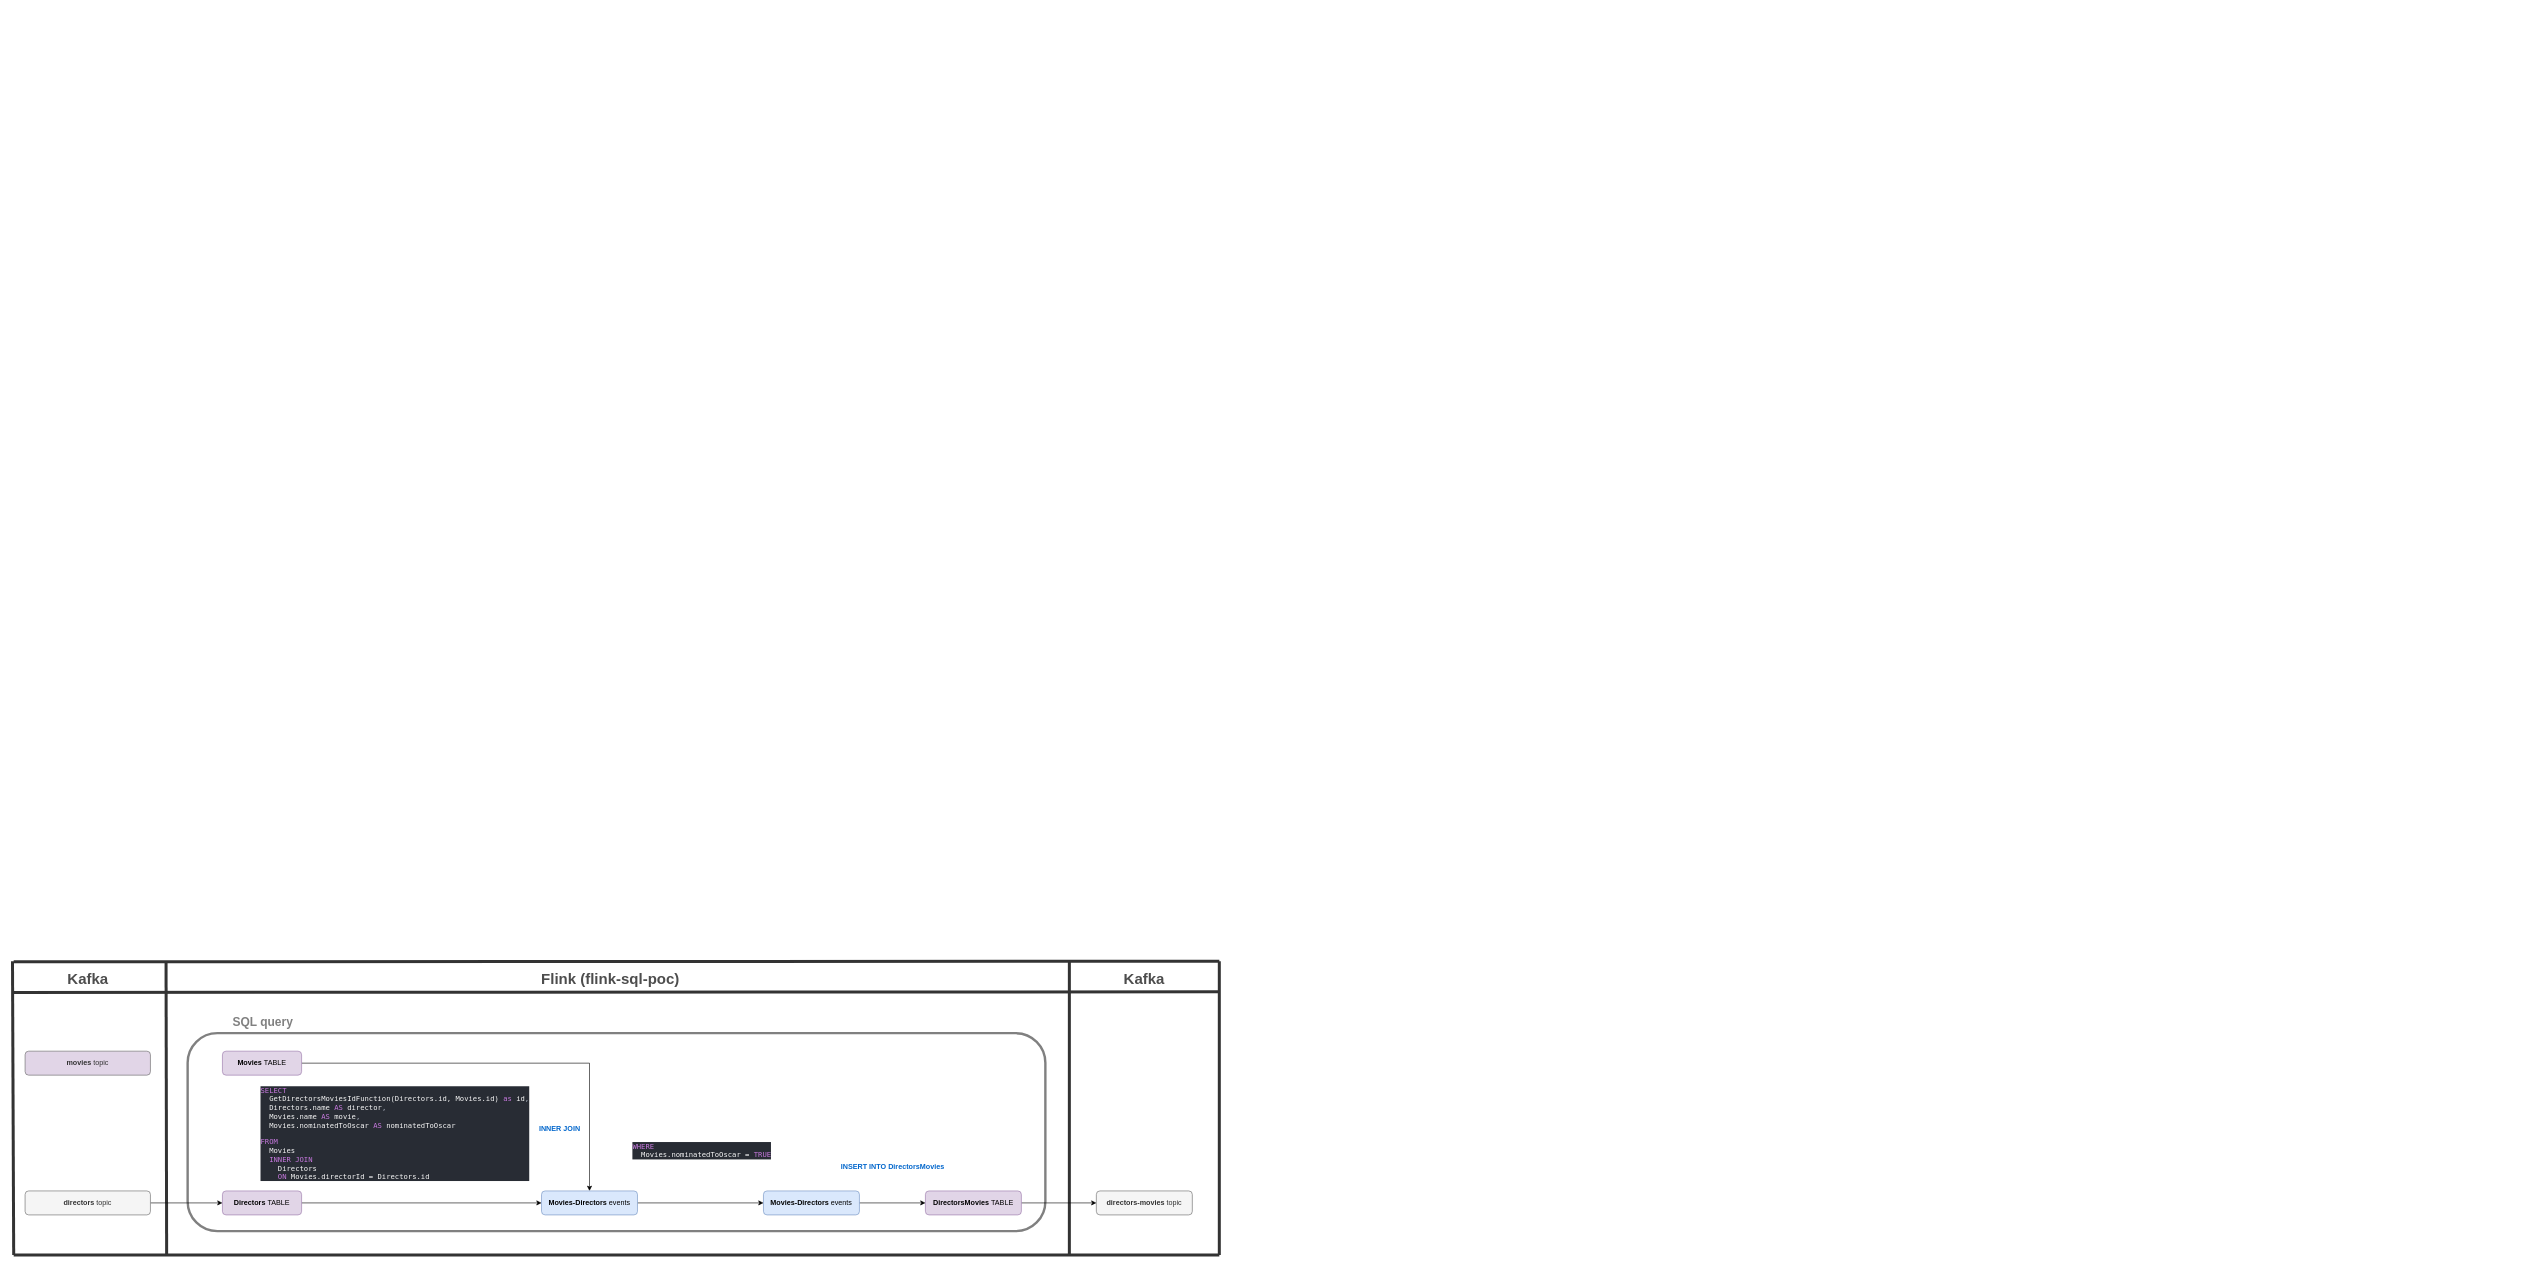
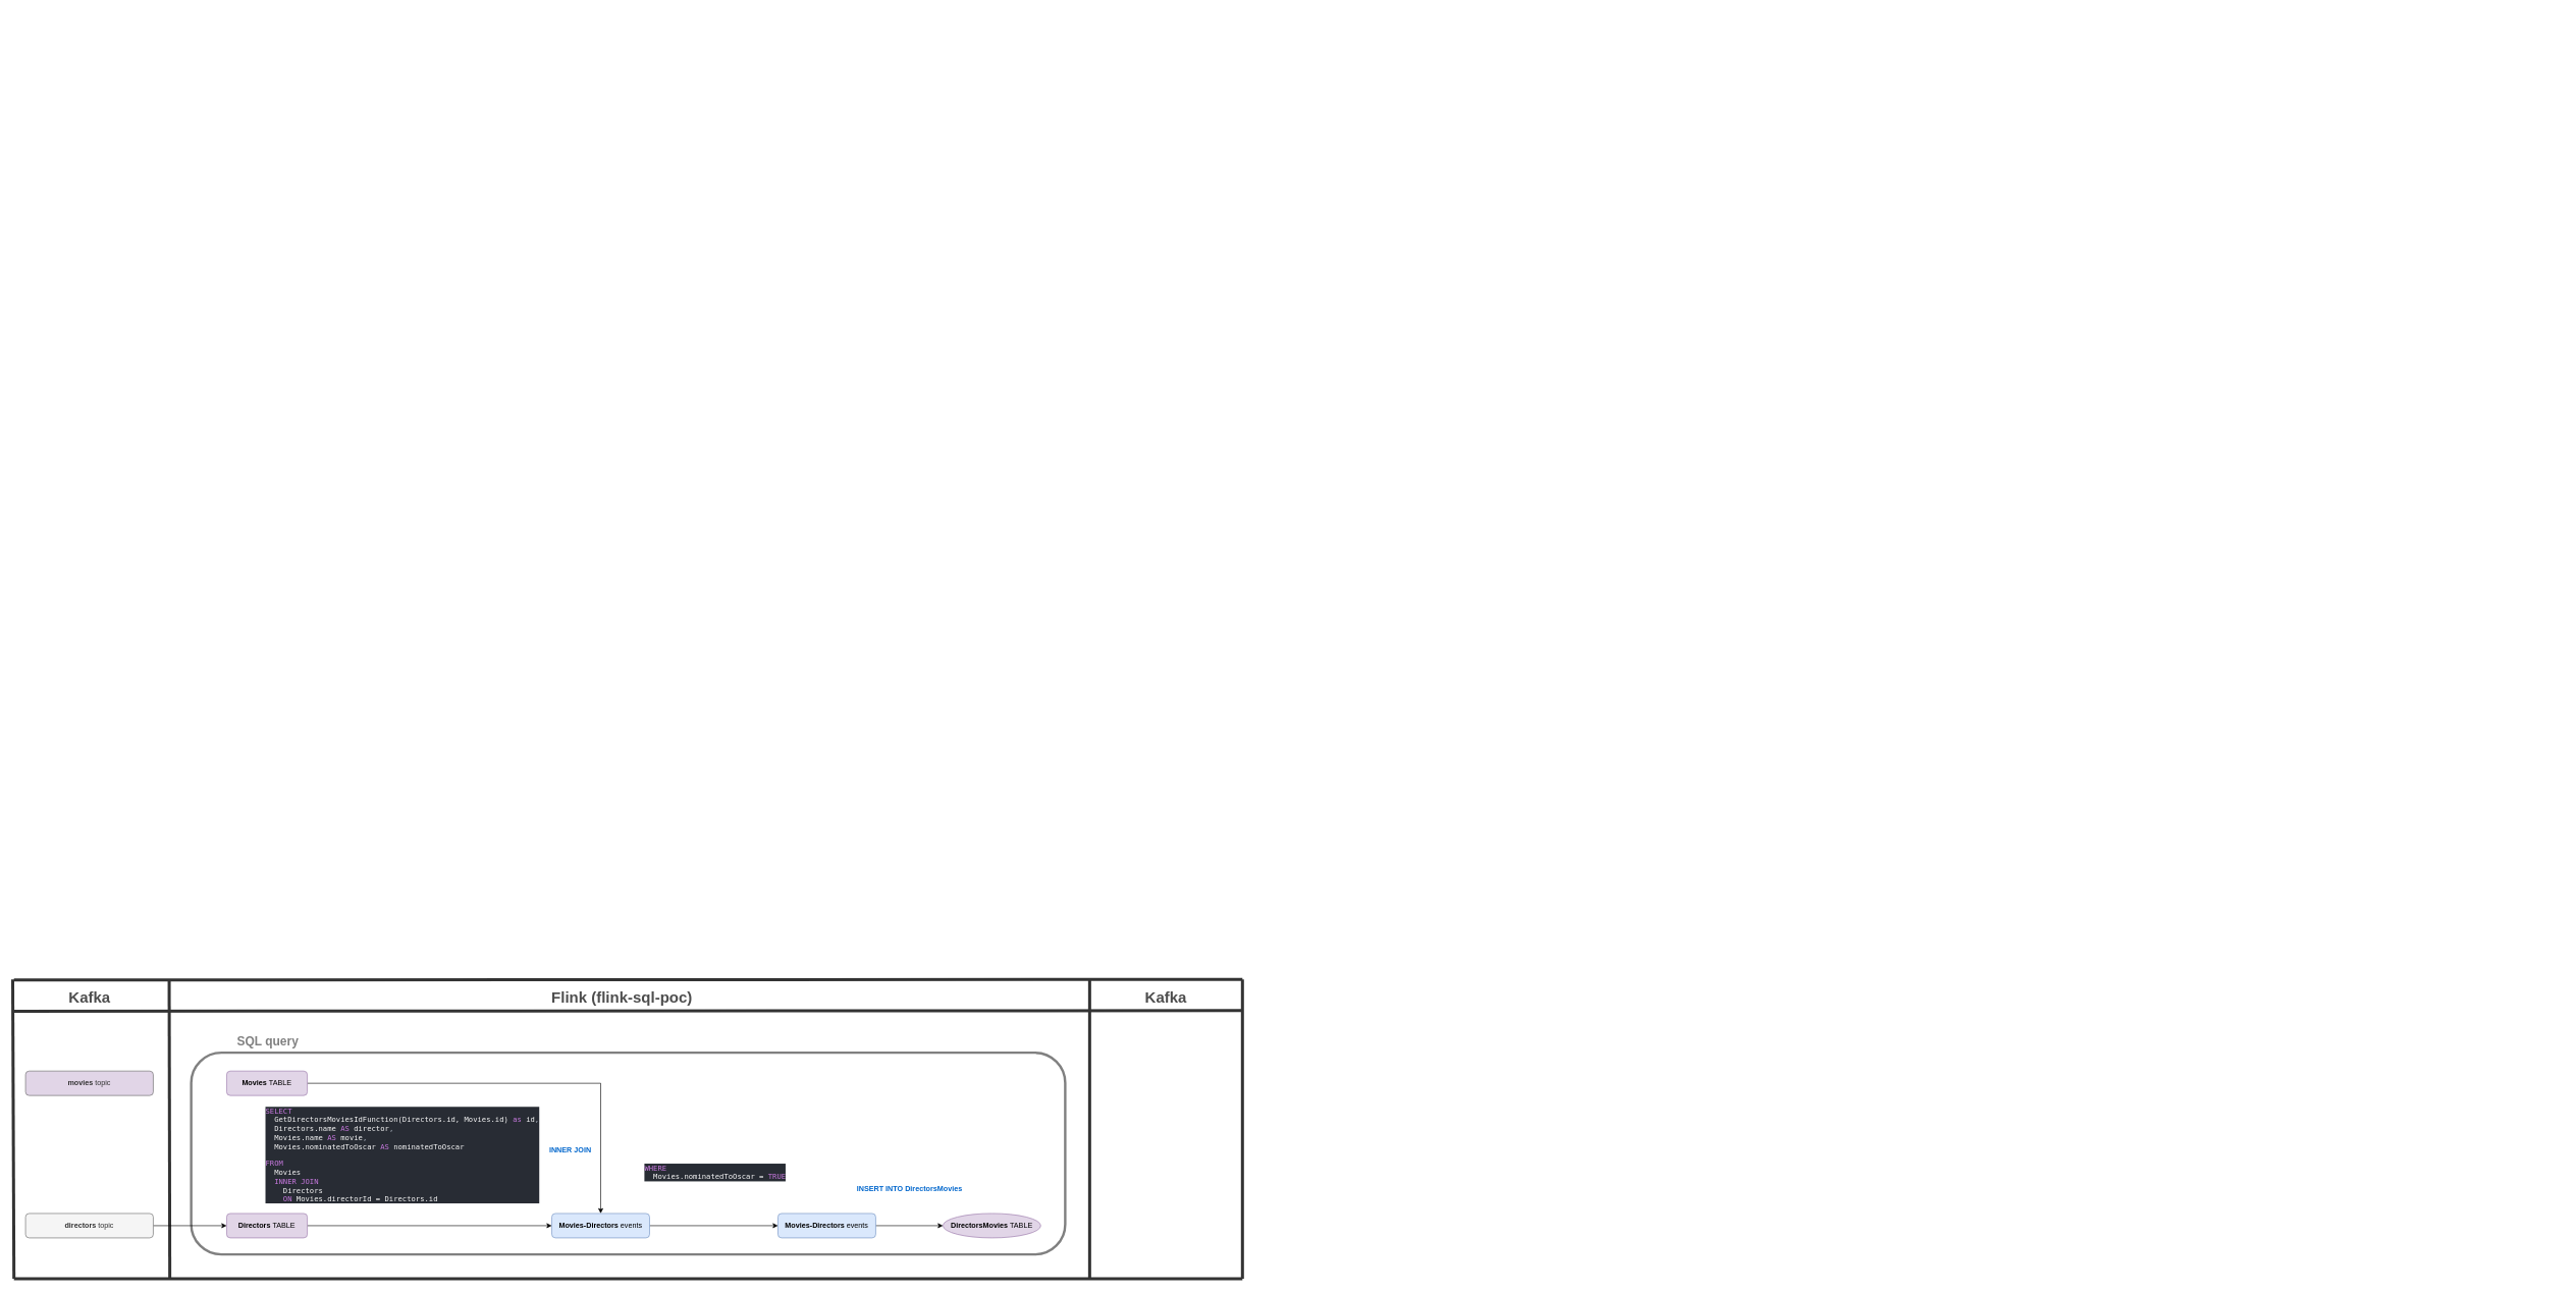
- <mxCell id="31" value="&lt;b&gt;DirectorsMovies &lt;/b&gt;TABLE" style="rounded=1;whiteSpace=wrap;html=1;fontSize=12;glass=0;strokeWidth=1;shadow=0;fillColor=#e1d5e7;strokeColor=#9673a6;" vertex="1" parent="4"><mxGeometry x="1542" y="1985" width="160" height="40" as="geometry" /></mxCell>
+ <mxCell id="31" value="&lt;b&gt;DirectorsMovies &lt;/b&gt;TABLE" style="ellipse;whiteSpace=wrap;html=1;fontSize=12;glass=0;strokeWidth=1;shadow=0;fillColor=#e1d5e7;strokeColor=#9673a6;" vertex="1" parent="4"><mxGeometry x="1542" y="1985" width="160" height="40" as="geometry" /></mxCell>
- <mxCell id="30" style="edgeStyle=orthogonalEdgeStyle;rounded=0;orthogonalLoop=1;jettySize=auto;html=1;" edge="1" parent="4" source="31" target="13"><mxGeometry relative="1" as="geometry" /></mxCell>
- <mxCell id="13" value="&lt;b&gt;directors-movies&lt;/b&gt; topic" style="rounded=1;whiteSpace=wrap;html=1;fontSize=12;glass=0;strokeWidth=1;shadow=0;fillColor=#f5f5f5;strokeColor=#666666;fontColor=#333333;" parent="4" vertex="1"><mxGeometry x="1827" y="1985" width="160" height="40" as="geometry" /></mxCell>
